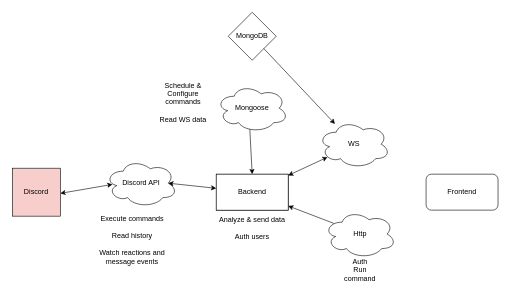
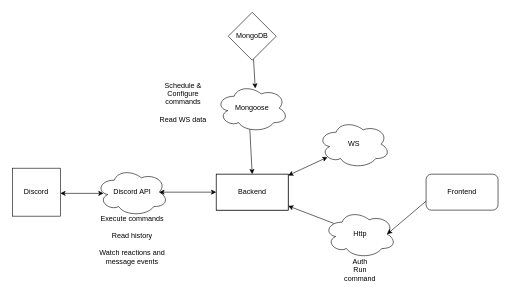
- <mxCell id="17" value="" style="endArrow=classic;html=1;" edge="1" parent="1" source="7" target="9"><mxGeometry width="50" height="50" relative="1" as="geometry"><mxPoint x="510" y="380" as="sourcePoint" /><mxPoint x="560" y="330" as="targetPoint" /></mxGeometry></mxCell>
+ <mxCell id="17" value="" style="endArrow=classic;html=1;entryX=0.542;entryY=0.088;entryDx=0;entryDy=0;entryPerimeter=0;" edge="1" parent="1" source="7" target="5"><mxGeometry width="50" height="50" relative="1" as="geometry"><mxPoint x="510" y="380" as="sourcePoint" /><mxPoint x="560" y="330" as="targetPoint" /></mxGeometry></mxCell>
- <mxCell id="4" value="Discord API" style="ellipse;shape=cloud;whiteSpace=wrap;html=1;" vertex="1" parent="1"><mxGeometry x="175" y="265" width="120" height="80" as="geometry" /></mxCell>
+ <mxCell id="4" value="Discord API" style="ellipse;shape=cloud;whiteSpace=wrap;html=1;" vertex="1" parent="1"><mxGeometry x="160" y="280" width="120" height="80" as="geometry" /></mxCell>
- <mxCell id="6" value="Discord" style="whiteSpace=wrap;html=1;aspect=fixed;fillColor=#f8cecc;" vertex="1" parent="1"><mxGeometry x="20" y="280" width="80" height="80" as="geometry" /></mxCell>
+ <mxCell id="6" value="Discord" style="whiteSpace=wrap;html=1;aspect=fixed;" vertex="1" parent="1"><mxGeometry x="20" y="280" width="80" height="80" as="geometry" /></mxCell>
+ <mxCell id="14" value="" style="endArrow=classic;html=1;exitX=0;exitY=0.75;exitDx=0;exitDy=0;entryX=0.875;entryY=0.5;entryDx=0;entryDy=0;entryPerimeter=0;" edge="1" parent="1" source="8" target="10"><mxGeometry width="50" height="50" relative="1" as="geometry"><mxPoint x="670" y="360" as="sourcePoint" /><mxPoint x="690" y="420" as="targetPoint" /></mxGeometry></mxCell>
- <mxCell id="21" value="Analyze &amp;amp; send data&lt;br&gt;&lt;br&gt;Auth users" style="text;html=1;strokeColor=none;fillColor=none;align=center;verticalAlign=middle;whiteSpace=wrap;rounded=0;" vertex="1" parent="1"><mxGeometry x="360" y="370" width="120" height="20" as="geometry" /></mxCell>
